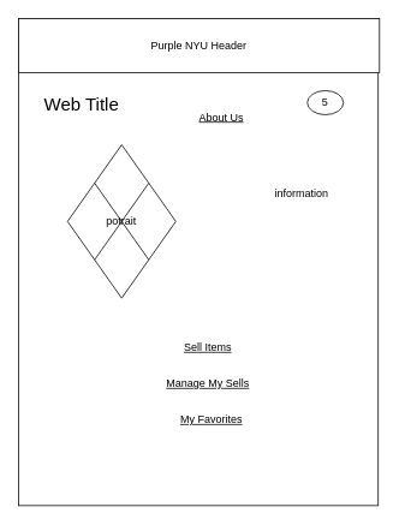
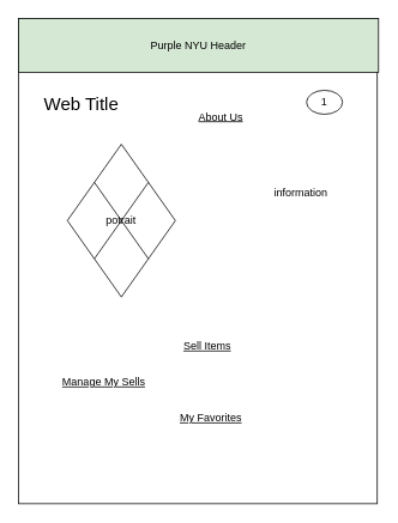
- <mxCell id="8" value="Purple NYU Header" style="rounded=0;whiteSpace=wrap;html=1;" parent="1" vertex="1"><mxGeometry x="20" y="20" width="400" height="60" as="geometry" /></mxCell>
+ <mxCell id="8" value="Purple NYU Header" style="rounded=0;whiteSpace=wrap;html=1;fillColor=#d5e8d4;" parent="1" vertex="1"><mxGeometry x="20" y="20" width="400" height="60" as="geometry" /></mxCell>
- <mxCell id="11" value="5" style="ellipse;whiteSpace=wrap;html=1;" parent="1" vertex="1"><mxGeometry x="340" y="100" width="40" height="26.67" as="geometry" /></mxCell>
+ <mxCell id="11" value="1" style="ellipse;whiteSpace=wrap;html=1;" parent="1" vertex="1"><mxGeometry x="340" y="100" width="40" height="26.67" as="geometry" /></mxCell>
- <mxCell id="13" value="&lt;u&gt;Manage My Sells&lt;/u&gt;" style="text;html=1;strokeColor=none;fillColor=none;align=center;verticalAlign=middle;whiteSpace=wrap;rounded=0;" vertex="1" parent="1"><mxGeometry x="180" y="410" width="100" height="30" as="geometry" /></mxCell>
+ <mxCell id="13" value="&lt;u&gt;Manage My Sells&lt;/u&gt;" style="text;html=1;strokeColor=none;fillColor=none;align=center;verticalAlign=middle;whiteSpace=wrap;rounded=0;" vertex="1" parent="1"><mxGeometry x="65" y="410" width="100" height="30" as="geometry" /></mxCell>
